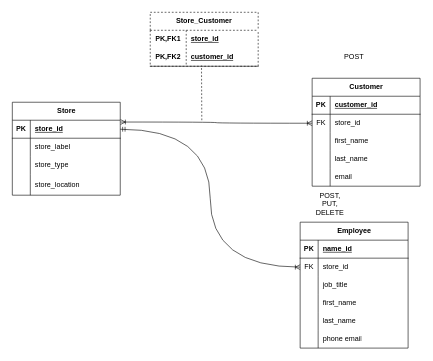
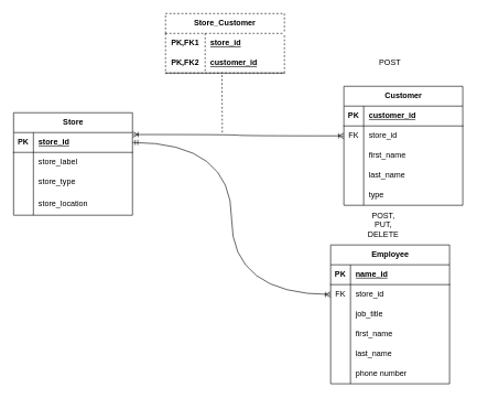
- <mxCell id="49" value="email" style="shape=partialRectangle;connectable=0;fillColor=none;top=0;left=0;bottom=0;right=0;align=left;spacingLeft=6;overflow=hidden;whiteSpace=wrap;html=1;" parent="47" vertex="1"><mxGeometry x="30" width="150" height="30" as="geometry"><mxRectangle width="150" height="30" as="alternateBounds" /></mxGeometry></mxCell>
+ <mxCell id="49" value="type" style="shape=partialRectangle;connectable=0;fillColor=none;top=0;left=0;bottom=0;right=0;align=left;spacingLeft=6;overflow=hidden;whiteSpace=wrap;html=1;" parent="47" vertex="1"><mxGeometry x="30" width="150" height="30" as="geometry"><mxRectangle width="150" height="30" as="alternateBounds" /></mxGeometry></mxCell>
- <mxCell id="61" value="POST,&lt;br&gt;PUT,&lt;br&gt;DELETE" style="text;html=1;strokeColor=none;fillColor=none;align=center;verticalAlign=middle;whiteSpace=wrap;rounded=0;" parent="1" vertex="1"><mxGeometry x="520" y="325" width="60" height="30" as="geometry" /></mxCell>
+ <mxCell id="61" value="POST,&lt;br&gt;PUT,&lt;br&gt;DELETE" style="text;html=1;strokeColor=none;fillColor=none;align=center;verticalAlign=middle;whiteSpace=wrap;rounded=0;" parent="1" vertex="1"><mxGeometry x="550" y="325" width="60" height="30" as="geometry" /></mxCell>
- <mxCell id="20" value="phone email" style="shape=partialRectangle;connectable=0;fillColor=none;top=0;left=0;bottom=0;right=0;align=left;spacingLeft=6;overflow=hidden;whiteSpace=wrap;html=1;" parent="18" vertex="1"><mxGeometry x="30" width="150" height="30" as="geometry"><mxRectangle width="150" height="30" as="alternateBounds" /></mxGeometry></mxCell>
+ <mxCell id="20" value="phone number" style="shape=partialRectangle;connectable=0;fillColor=none;top=0;left=0;bottom=0;right=0;align=left;spacingLeft=6;overflow=hidden;whiteSpace=wrap;html=1;" parent="18" vertex="1"><mxGeometry x="30" width="150" height="30" as="geometry"><mxRectangle width="150" height="30" as="alternateBounds" /></mxGeometry></mxCell>
